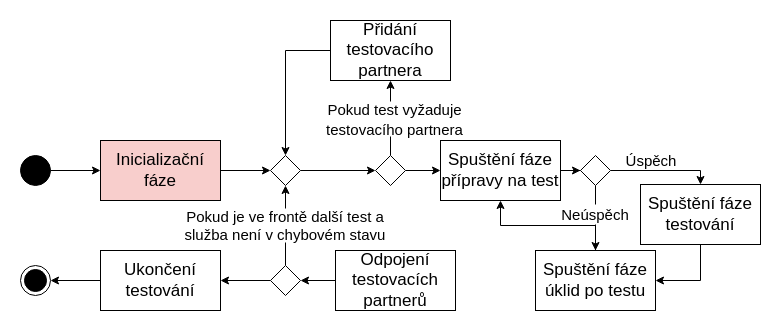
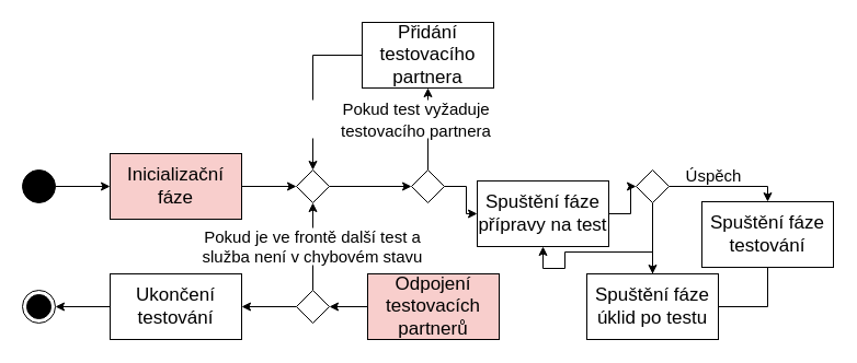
- <mxCell id="26" value="&lt;font style=&quot;font-size: 15px&quot;&gt;Pokud test vyžaduje testovacího partnera&lt;/font&gt;" style="text;html=1;strokeColor=none;align=center;verticalAlign=middle;whiteSpace=wrap;rounded=0;fillColor=#ffffff;fontSize=16;" parent="1" vertex="1"><mxGeometry x="289" y="101" width="211" height="35" as="geometry" /></mxCell>
+ <mxCell id="26" value="&lt;font style=&quot;font-size: 15px&quot;&gt;Pokud test vyžaduje testovacího partnera&lt;/font&gt;" style="text;html=1;strokeColor=none;align=center;verticalAlign=middle;whiteSpace=wrap;rounded=0;fillColor=#ffffff;fontSize=16;" parent="1" vertex="1"><mxGeometry x="274" y="91" width="211" height="35" as="geometry" /></mxCell>
- <mxCell id="5" value="Spuštění fáze přípravy na test" style="rounded=0;whiteSpace=wrap;html=1;fontSize=17;" parent="1" vertex="1"><mxGeometry x="440" y="140" width="120" height="60" as="geometry" /></mxCell>
+ <mxCell id="5" value="Spuštění fáze přípravy na test" style="rounded=0;whiteSpace=wrap;html=1;fontSize=17;" parent="1" vertex="1"><mxGeometry x="435" y="165" width="120" height="60" as="geometry" /></mxCell>
- <mxCell id="33" value="Neúspěch" style="text;html=1;strokeColor=none;align=center;verticalAlign=middle;whiteSpace=wrap;rounded=0;fillColor=#ffffff;fontSize=15;" parent="1" vertex="1"><mxGeometry x="565" y="204" width="60" height="20" as="geometry" /></mxCell>
- <mxCell id="28" value="Odpojení testovacích partnerů" style="rounded=0;whiteSpace=wrap;html=1;fontSize=17;" parent="1" vertex="1"><mxGeometry x="335" y="250" width="120" height="60" as="geometry" /></mxCell>
+ <mxCell id="28" value="Odpojení testovacích partnerů" style="rounded=0;whiteSpace=wrap;html=1;fontSize=17;fillColor=#f8cecc;" parent="1" vertex="1"><mxGeometry x="335" y="250" width="120" height="60" as="geometry" /></mxCell>
- <mxCell id="6" style="edgeStyle=orthogonalEdgeStyle;rounded=0;orthogonalLoop=1;jettySize=auto;html=1;entryX=1;entryY=0.5;entryDx=0;entryDy=0;" parent="1" source="7" target="9" edge="1"><mxGeometry relative="1" as="geometry" /></mxCell>
+ <mxCell id="6" style="edgeStyle=orthogonalEdgeStyle;rounded=0;orthogonalLoop=1;jettySize=auto;html=1;entryX=1;entryY=0.5;entryDx=0;entryDy=0;endArrow=none;" parent="1" source="7" target="9" edge="1"><mxGeometry relative="1" as="geometry" /></mxCell>
